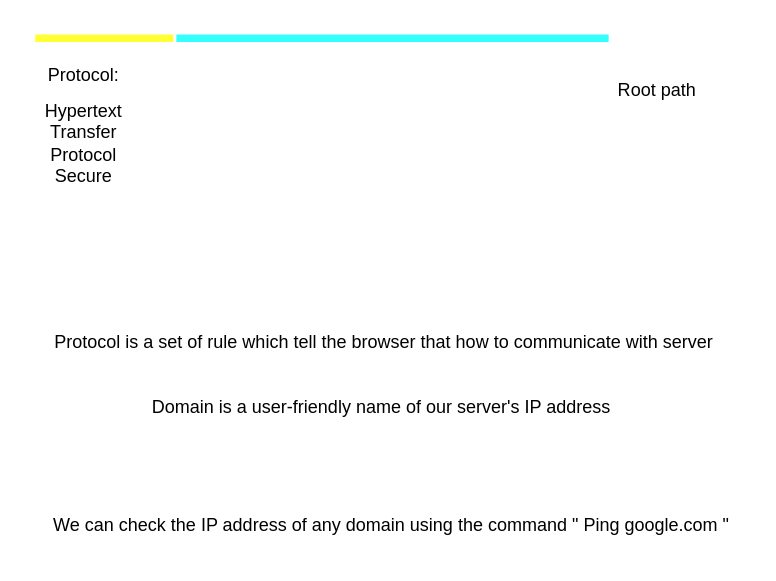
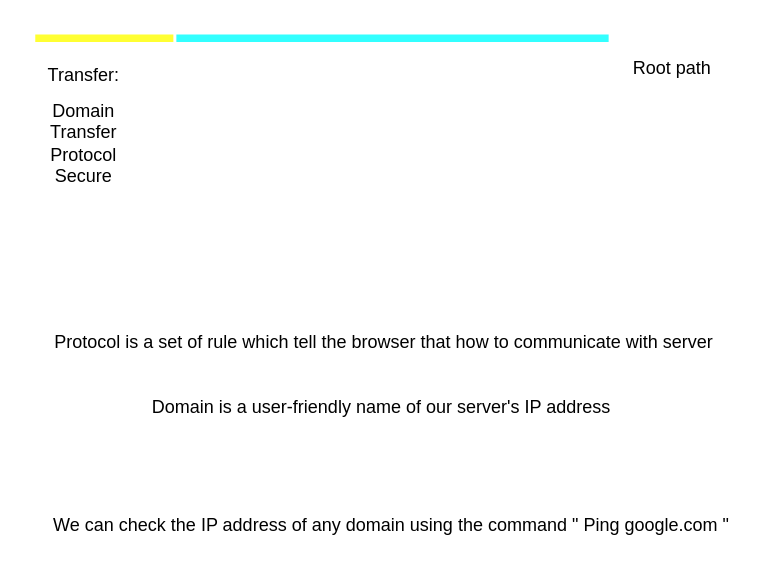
- <mxCell id="3" value="Protocol:" style="text;html=1;align=center;verticalAlign=middle;resizable=0;points=[];autosize=1;strokeColor=none;fillColor=none;fontSize=12;" vertex="1" parent="1"><mxGeometry x="20" y="35" width="70" height="30" as="geometry" /></mxCell>
+ <mxCell id="3" value="Transfer:" style="text;html=1;align=center;verticalAlign=middle;resizable=0;points=[];autosize=1;strokeColor=none;fillColor=none;fontSize=12;" vertex="1" parent="1"><mxGeometry x="20" y="35" width="70" height="30" as="geometry" /></mxCell>
- <mxCell id="10" value="Root path" style="text;html=1;align=center;verticalAlign=middle;resizable=0;points=[];autosize=1;strokeColor=none;fillColor=none;fontSize=12;fontFamily=Helvetica;fontColor=default;" vertex="1" parent="1"><mxGeometry x="397" y="45" width="80" height="30" as="geometry" /></mxCell>
+ <mxCell id="10" value="Root path" style="text;html=1;align=center;verticalAlign=middle;resizable=0;points=[];autosize=1;strokeColor=none;fillColor=none;fontSize=12;fontFamily=Helvetica;fontColor=default;" vertex="1" parent="1"><mxGeometry x="407" y="30" width="80" height="30" as="geometry" /></mxCell>
- <mxCell id="4" value="Hypertext&lt;br&gt;Transfer&lt;br&gt;Protocol&lt;br&gt;Secure&lt;br&gt;" style="text;html=1;align=center;verticalAlign=middle;resizable=0;points=[];autosize=1;strokeColor=none;fillColor=none;fontSize=12;" vertex="1" parent="1"><mxGeometry x="20" y="60" width="70" height="70" as="geometry" /></mxCell>
+ <mxCell id="4" value="Domain&lt;br&gt;Transfer&lt;br&gt;Protocol&lt;br&gt;Secure&lt;br&gt;" style="text;html=1;align=center;verticalAlign=middle;resizable=0;points=[];autosize=1;strokeColor=none;fillColor=none;fontSize=12;" vertex="1" parent="1"><mxGeometry x="20" y="60" width="70" height="70" as="geometry" /></mxCell>
